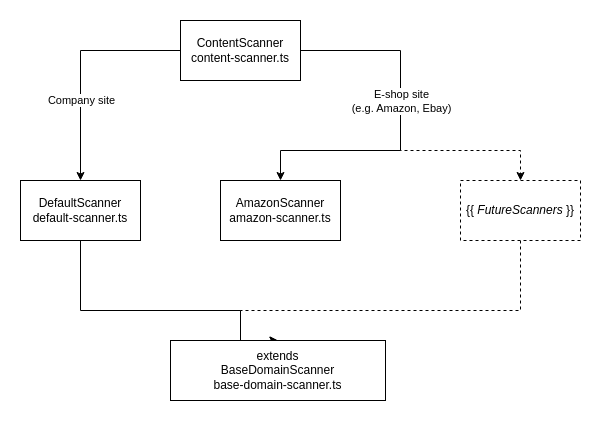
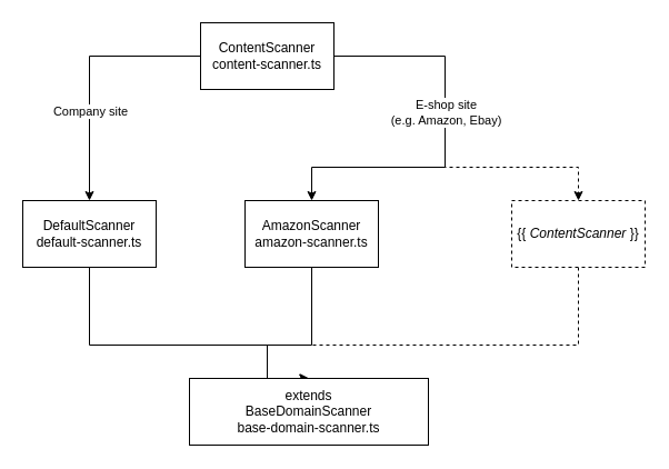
- <mxCell id="9" value="{{&amp;nbsp;&lt;i&gt;FutureScanners&amp;nbsp;&lt;/i&gt;}}" style="whiteSpace=wrap;html=1;rounded=0;dashed=1;" parent="1" vertex="1"><mxGeometry x="460" y="180" width="120" height="60" as="geometry" /></mxCell>
+ <mxCell id="9" value="{{&amp;nbsp;&lt;i&gt;ContentScanner&amp;nbsp;&lt;/i&gt;}}" style="whiteSpace=wrap;html=1;rounded=0;dashed=1;" parent="1" vertex="1"><mxGeometry x="460" y="180" width="120" height="60" as="geometry" /></mxCell>
+ <mxCell id="6" style="edgeStyle=orthogonalEdgeStyle;rounded=0;orthogonalLoop=1;jettySize=auto;html=1;entryX=0.5;entryY=0;entryDx=0;entryDy=0;" edge="1" parent="1" source="7" target="14"><mxGeometry relative="1" as="geometry"><Array as="points"><mxPoint x="280" y="310" /><mxPoint x="240" y="310" /></Array></mxGeometry></mxCell>
